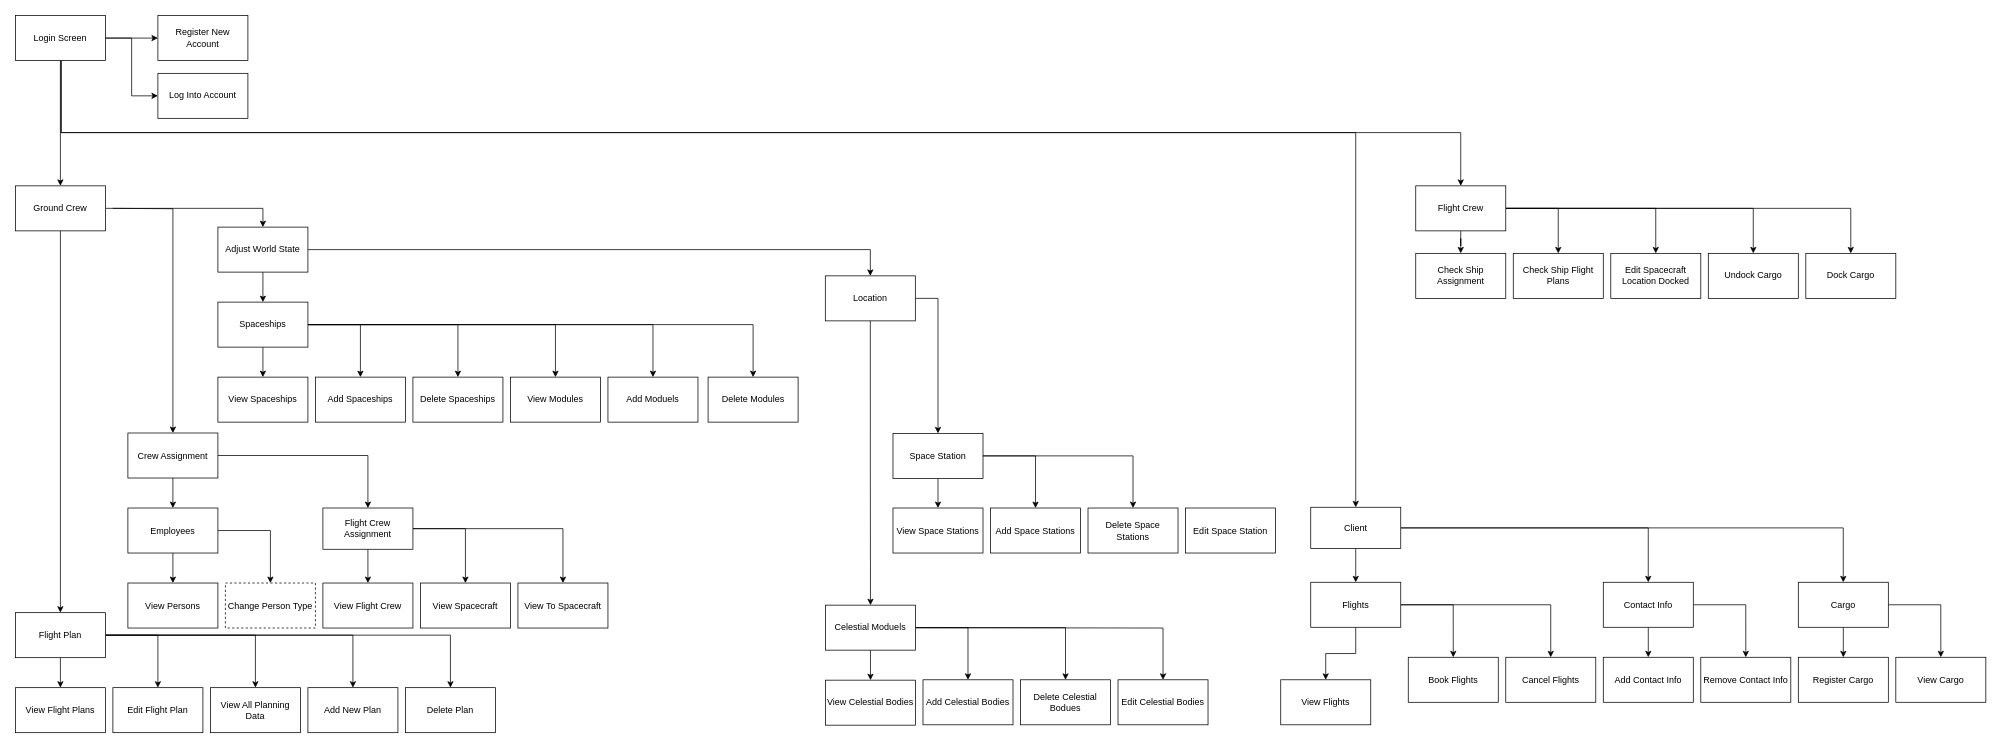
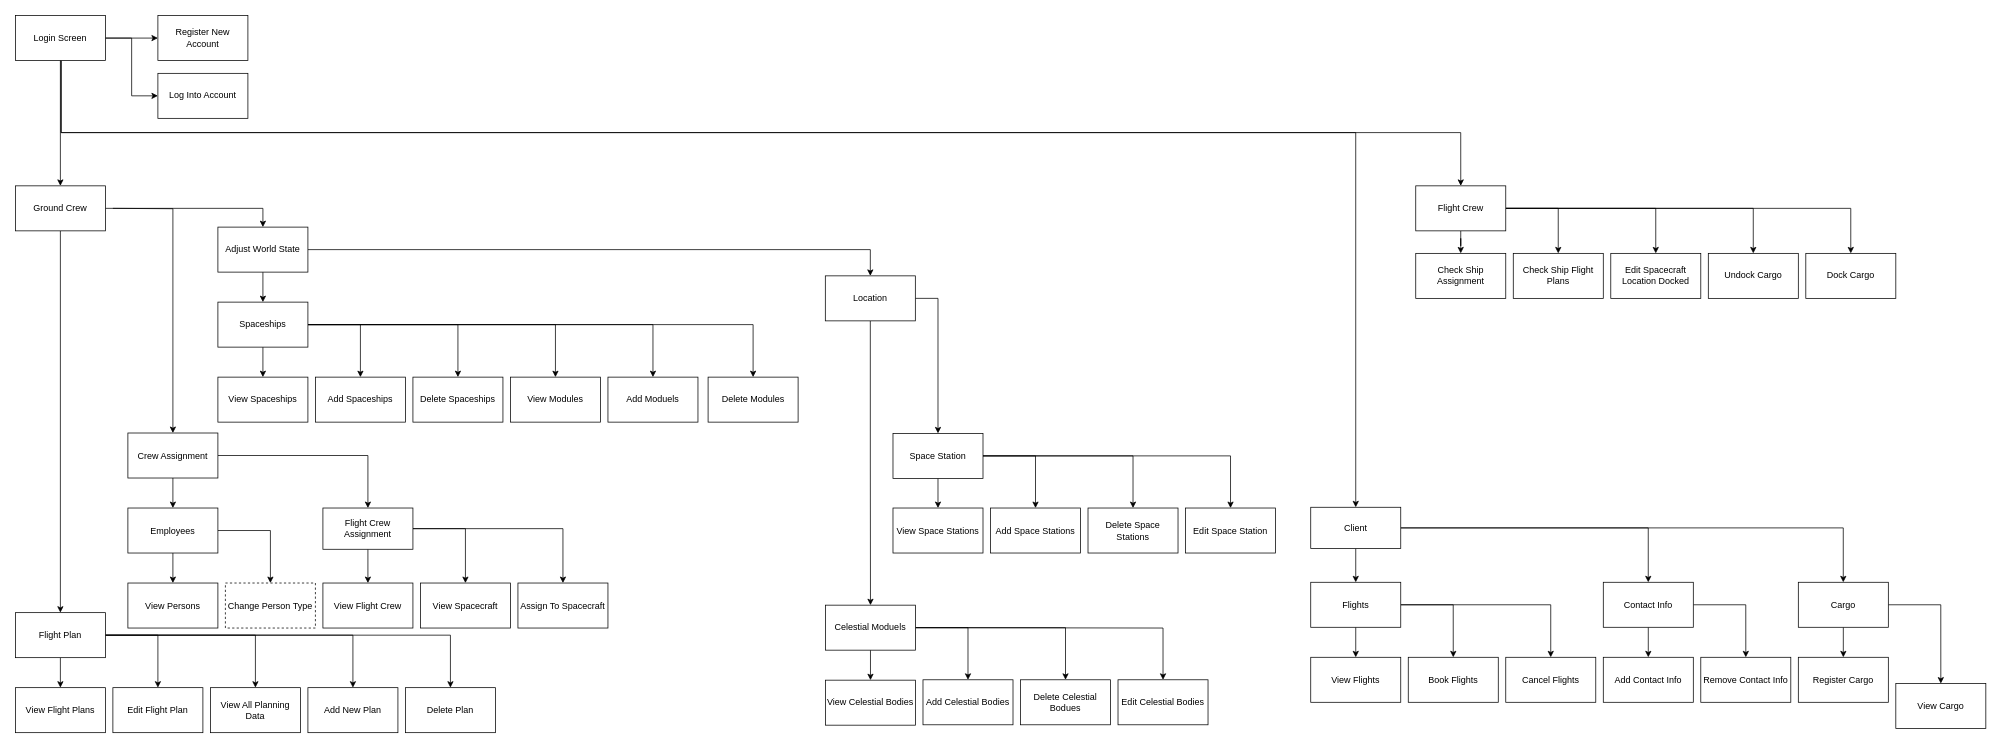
+ <mxCell id="82" style="edgeStyle=orthogonalEdgeStyle;rounded=0;orthogonalLoop=1;jettySize=auto;html=1;exitX=1;exitY=0.5;exitDx=0;exitDy=0;entryX=0.5;entryY=0;entryDx=0;entryDy=0;" edge="1" parent="1" source="84" target="97"><mxGeometry relative="1" as="geometry" /></mxCell>
- <mxCell id="61" value="View To Spacecraft" style="rounded=0;whiteSpace=wrap;html=1;" vertex="1" parent="1"><mxGeometry x="690" y="776.5" width="120" height="60" as="geometry" /></mxCell>
+ <mxCell id="61" value="Assign To Spacecraft" style="rounded=0;whiteSpace=wrap;html=1;" vertex="1" parent="1"><mxGeometry x="690" y="776.5" width="120" height="60" as="geometry" /></mxCell>
- <mxCell id="33" value="View Cargo" style="rounded=0;whiteSpace=wrap;html=1;" vertex="1" parent="1"><mxGeometry x="2526.945" y="875.5" width="120" height="60" as="geometry" /></mxCell>
+ <mxCell id="33" value="View Cargo" style="rounded=0;whiteSpace=wrap;html=1;" vertex="1" parent="1"><mxGeometry x="2526.945" y="910.5" width="120" height="60" as="geometry" /></mxCell>
- <mxCell id="29" value="View Flights" style="rounded=0;whiteSpace=wrap;html=1;" vertex="1" parent="1"><mxGeometry x="1706.945" y="905.5" width="120" height="60" as="geometry" /></mxCell>
+ <mxCell id="29" value="View Flights" style="rounded=0;whiteSpace=wrap;html=1;" vertex="1" parent="1"><mxGeometry x="1746.945" y="875.5" width="120" height="60" as="geometry" /></mxCell>
